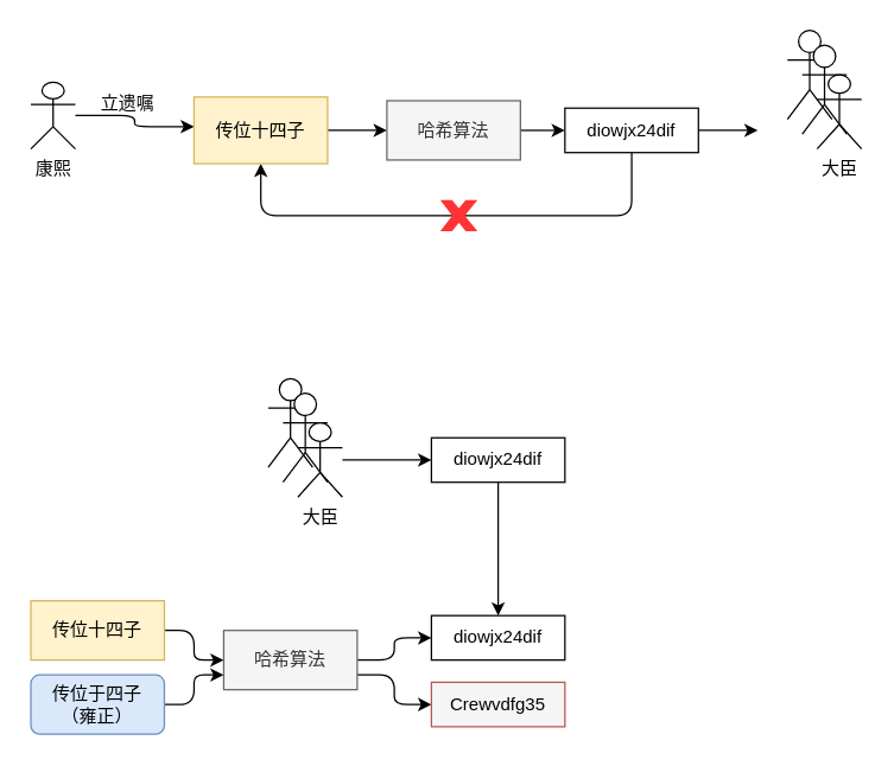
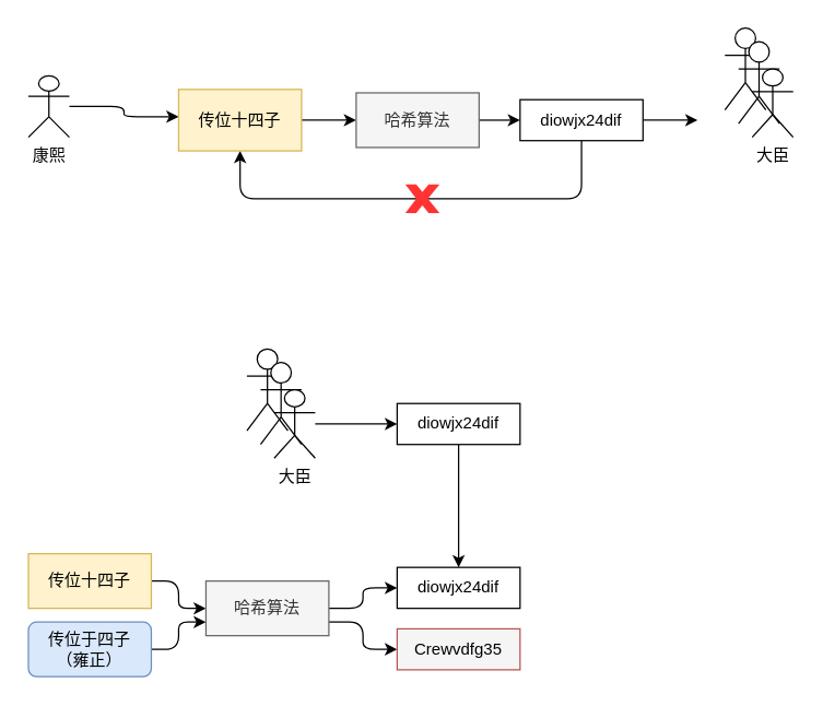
- <mxCell id="11" value="立遗嘱" style="text;html=1;align=center;verticalAlign=middle;resizable=0;points=[];autosize=1;strokeColor=none;" vertex="1" parent="1"><mxGeometry x="60" y="60" width="50" height="20" as="geometry" /></mxCell>
